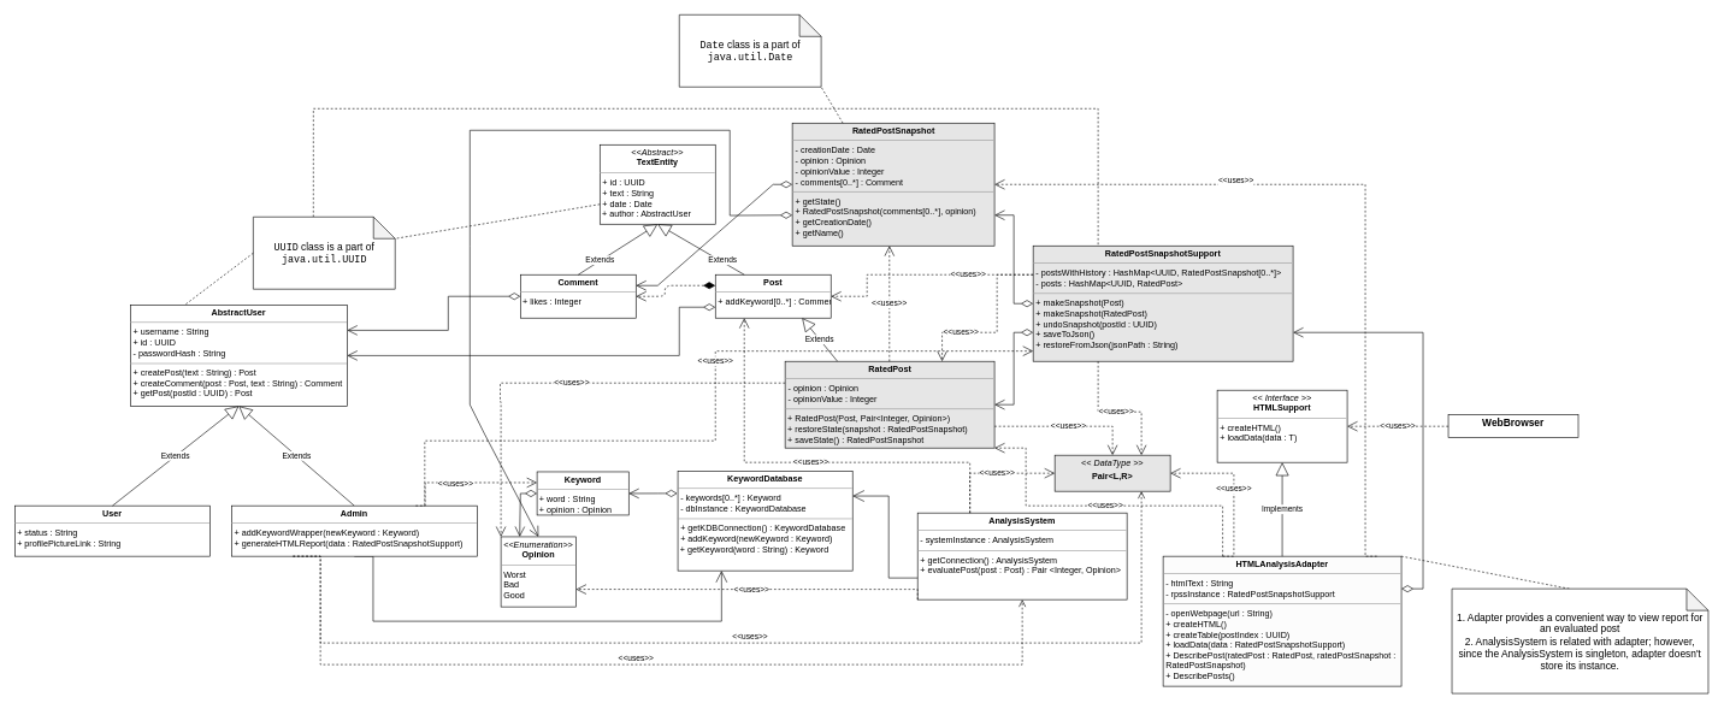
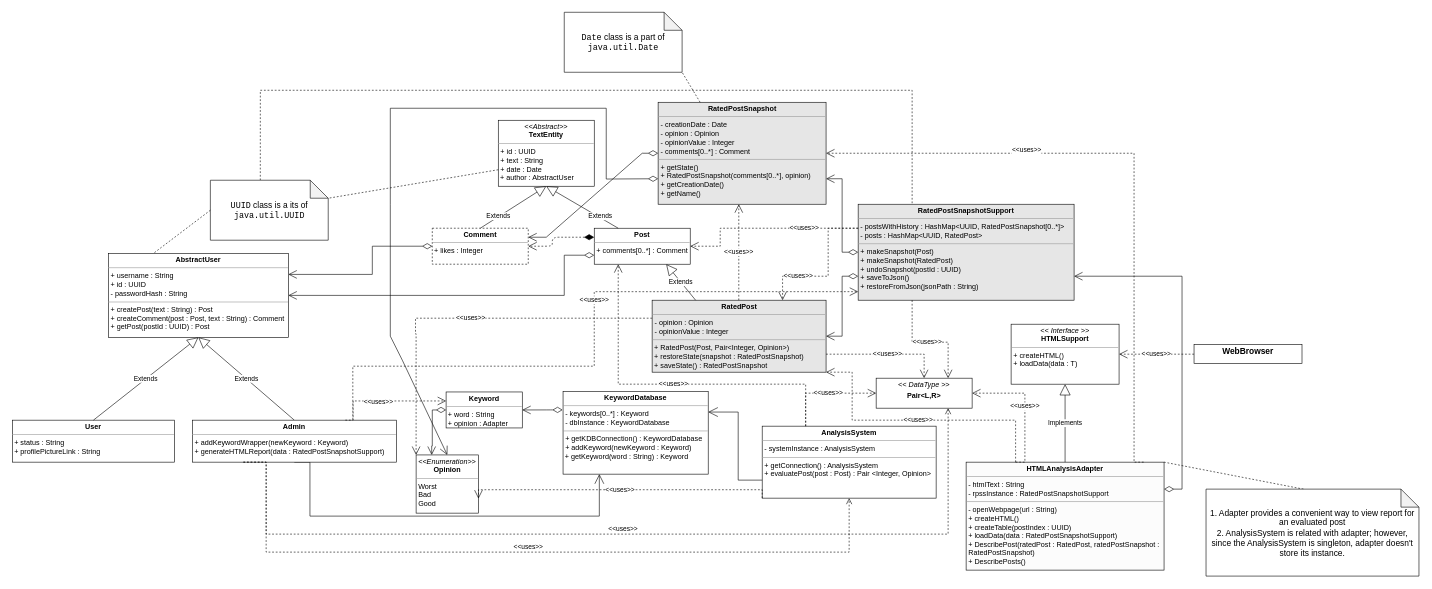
- <mxCell id="40" value="&lt;font face=&quot;Courier New&quot;&gt;UUID&lt;/font&gt; class is a part of &lt;font face=&quot;Courier New&quot;&gt;java.util.UUID&lt;/font&gt;" style="shape=note;whiteSpace=wrap;html=1;backgroundOutline=1;darkOpacity=0.05;fontSize=14;fillColor=#FFFFFF;" parent="1" vertex="1"><mxGeometry x="350" y="300" width="196.5" height="100" as="geometry" /></mxCell>
+ <mxCell id="40" value="&lt;font face=&quot;Courier New&quot;&gt;UUID&lt;/font&gt; class is a its of &lt;font face=&quot;Courier New&quot;&gt;java.util.UUID&lt;/font&gt;" style="shape=note;whiteSpace=wrap;html=1;backgroundOutline=1;darkOpacity=0.05;fontSize=14;fillColor=#FFFFFF;" parent="1" vertex="1"><mxGeometry x="350" y="300" width="196.5" height="100" as="geometry" /></mxCell>
- <mxCell id="3" value="&lt;p style=&quot;margin: 0px ; margin-top: 4px ; text-align: center&quot;&gt;&lt;b&gt;Post&lt;/b&gt;&lt;/p&gt;&lt;hr size=&quot;1&quot;&gt;&lt;p style=&quot;margin: 0px ; margin-left: 4px&quot;&gt;+ addKeyword[0..*] : Comment&lt;br&gt;&lt;/p&gt;" style="verticalAlign=top;align=left;overflow=fill;fontSize=12;fontFamily=Helvetica;html=1;hachureGap=4;pointerEvents=0;" parent="1" vertex="1"><mxGeometry x="990" y="380" width="160" height="60" as="geometry" /></mxCell>
+ <mxCell id="3" value="&lt;p style=&quot;margin: 0px ; margin-top: 4px ; text-align: center&quot;&gt;&lt;b&gt;Post&lt;/b&gt;&lt;/p&gt;&lt;hr size=&quot;1&quot;&gt;&lt;p style=&quot;margin: 0px ; margin-left: 4px&quot;&gt;+ comments[0..*] : Comment&lt;br&gt;&lt;/p&gt;" style="verticalAlign=top;align=left;overflow=fill;fontSize=12;fontFamily=Helvetica;html=1;hachureGap=4;pointerEvents=0;" parent="1" vertex="1"><mxGeometry x="990" y="380" width="160" height="60" as="geometry" /></mxCell>
- <mxCell id="2" value="&lt;p style=&quot;margin: 0px ; margin-top: 4px ; text-align: center&quot;&gt;&lt;b&gt;Comment&lt;/b&gt;&lt;/p&gt;&lt;hr size=&quot;1&quot;&gt;&amp;nbsp;+ likes : Integer" style="verticalAlign=top;align=left;overflow=fill;fontSize=12;fontFamily=Helvetica;html=1;hachureGap=4;pointerEvents=0;" parent="1" vertex="1"><mxGeometry x="720" y="380" width="160" height="60" as="geometry" /></mxCell>
+ <mxCell id="2" value="&lt;p style=&quot;margin: 0px ; margin-top: 4px ; text-align: center&quot;&gt;&lt;b&gt;Comment&lt;/b&gt;&lt;/p&gt;&lt;hr size=&quot;1&quot;&gt;&amp;nbsp;+ likes : Integer" style="verticalAlign=top;align=left;overflow=fill;fontSize=12;fontFamily=Helvetica;html=1;hachureGap=4;pointerEvents=0;dashed=1;" parent="1" vertex="1"><mxGeometry x="720" y="380" width="160" height="60" as="geometry" /></mxCell>
- <mxCell id="23" value="&lt;p style=&quot;margin: 0px ; margin-top: 4px ; text-align: center&quot;&gt;&lt;font style=&quot;font-size: 14px&quot;&gt;&lt;b&gt;WebBrowser&lt;/b&gt;&lt;/font&gt;&lt;/p&gt;" style="verticalAlign=top;align=left;overflow=fill;fontSize=12;fontFamily=Helvetica;html=1;fillColor=#FFFFFF;" parent="1" vertex="1"><mxGeometry x="2005" y="574.12" width="180" height="31.75" as="geometry" /></mxCell>
+ <mxCell id="23" value="&lt;p style=&quot;margin: 0px ; margin-top: 4px ; text-align: center&quot;&gt;&lt;font style=&quot;font-size: 14px&quot;&gt;&lt;b&gt;WebBrowser&lt;/b&gt;&lt;/font&gt;&lt;/p&gt;" style="verticalAlign=top;align=left;overflow=fill;fontSize=12;fontFamily=Helvetica;html=1;fillColor=#FFFFFF;" parent="1" vertex="1"><mxGeometry x="1990" y="574.12" width="180" height="31.75" as="geometry" /></mxCell>
- <mxCell id="27" value="&lt;p style=&quot;margin: 0px ; margin-top: 4px ; text-align: center&quot;&gt;&lt;i&gt;&amp;lt;&amp;lt; DataType &amp;gt;&amp;gt;&lt;br&gt;&lt;/i&gt;&lt;/p&gt;&lt;p style=&quot;margin: 0px ; margin-top: 4px ; text-align: center&quot;&gt;&lt;b&gt;Pair&amp;lt;L,R&amp;gt;&lt;/b&gt;&lt;/p&gt;&lt;p style=&quot;margin: 0px ; margin-top: 4px ; text-align: center&quot;&gt;&lt;b&gt;&lt;/b&gt;&lt;br&gt;&lt;/p&gt;&lt;hr size=&quot;1&quot;&gt;" style="verticalAlign=top;align=left;overflow=fill;fontSize=12;fontFamily=Helvetica;html=1;fillColor=#e6e6e6;" parent="1" vertex="1"><mxGeometry x="1460" y="630" width="160" height="50" as="geometry" /></mxCell>
+ <mxCell id="27" value="&lt;p style=&quot;margin: 0px ; margin-top: 4px ; text-align: center&quot;&gt;&lt;i&gt;&amp;lt;&amp;lt; DataType &amp;gt;&amp;gt;&lt;br&gt;&lt;/i&gt;&lt;/p&gt;&lt;p style=&quot;margin: 0px ; margin-top: 4px ; text-align: center&quot;&gt;&lt;b&gt;Pair&amp;lt;L,R&amp;gt;&lt;/b&gt;&lt;/p&gt;&lt;p style=&quot;margin: 0px ; margin-top: 4px ; text-align: center&quot;&gt;&lt;b&gt;&lt;/b&gt;&lt;br&gt;&lt;/p&gt;&lt;hr size=&quot;1&quot;&gt;" style="verticalAlign=top;align=left;overflow=fill;fontSize=12;fontFamily=Helvetica;html=1;fillColor=#FFFFFF;" parent="1" vertex="1"><mxGeometry x="1460" y="630" width="160" height="50" as="geometry" /></mxCell>
- <mxCell id="6" value="&lt;p style=&quot;margin: 0px ; margin-top: 4px ; text-align: center&quot;&gt;&lt;b&gt;Keyword&lt;/b&gt;&lt;br&gt;&lt;/p&gt;&lt;hr size=&quot;1&quot;&gt;&lt;div&gt;&amp;nbsp;+ word : String&lt;br&gt;&lt;/div&gt;&lt;div&gt;&amp;nbsp;+ opinion : Opinion&lt;/div&gt;&lt;div&gt;&lt;br&gt;&lt;/div&gt;&lt;hr size=&quot;1&quot;&gt;" style="verticalAlign=top;align=left;overflow=fill;fontSize=12;fontFamily=Helvetica;html=1;hachureGap=4;pointerEvents=0;" parent="1" vertex="1"><mxGeometry x="743" y="653" width="127" height="60" as="geometry" /></mxCell>
+ <mxCell id="6" value="&lt;p style=&quot;margin: 0px ; margin-top: 4px ; text-align: center&quot;&gt;&lt;b&gt;Keyword&lt;/b&gt;&lt;br&gt;&lt;/p&gt;&lt;hr size=&quot;1&quot;&gt;&lt;div&gt;&amp;nbsp;+ word : String&lt;br&gt;&lt;/div&gt;&lt;div&gt;&amp;nbsp;+ opinion : Adapter&lt;/div&gt;&lt;div&gt;&lt;br&gt;&lt;/div&gt;&lt;hr size=&quot;1&quot;&gt;" style="verticalAlign=top;align=left;overflow=fill;fontSize=12;fontFamily=Helvetica;html=1;hachureGap=4;pointerEvents=0;" parent="1" vertex="1"><mxGeometry x="743" y="653" width="127" height="60" as="geometry" /></mxCell>
- <mxCell id="7" value="&lt;p style=&quot;margin: 0px ; margin-top: 4px ; text-align: center&quot;&gt;&lt;i&gt;&amp;lt;&amp;lt;Enumeration&amp;gt;&amp;gt;&lt;/i&gt;&lt;br&gt;&lt;b&gt;Opinion&lt;/b&gt;&lt;/p&gt;&lt;hr size=&quot;1&quot;&gt;&lt;p style=&quot;margin: 0px ; margin-left: 4px&quot;&gt;Worst&lt;br&gt;&lt;/p&gt;&lt;p style=&quot;margin: 0px ; margin-left: 4px&quot;&gt;Bad&lt;br&gt;Good&lt;/p&gt;" style="verticalAlign=top;align=left;overflow=fill;fontSize=12;fontFamily=Helvetica;html=1;hachureGap=4;pointerEvents=0;" parent="1" vertex="1"><mxGeometry x="693" y="743" width="104" height="97" as="geometry" /></mxCell>
+ <mxCell id="7" value="&lt;p style=&quot;margin: 0px ; margin-top: 4px ; text-align: center&quot;&gt;&lt;i&gt;&amp;lt;&amp;lt;Enumeration&amp;gt;&amp;gt;&lt;/i&gt;&lt;br&gt;&lt;b&gt;Opinion&lt;/b&gt;&lt;/p&gt;&lt;hr size=&quot;1&quot;&gt;&lt;p style=&quot;margin: 0px ; margin-left: 4px&quot;&gt;Worst&lt;br&gt;&lt;/p&gt;&lt;p style=&quot;margin: 0px ; margin-left: 4px&quot;&gt;Bad&lt;br&gt;Good&lt;/p&gt;" style="verticalAlign=top;align=left;overflow=fill;fontSize=12;fontFamily=Helvetica;html=1;hachureGap=4;pointerEvents=0;" parent="1" vertex="1"><mxGeometry x="693" y="758" width="104" height="97" as="geometry" /></mxCell>
